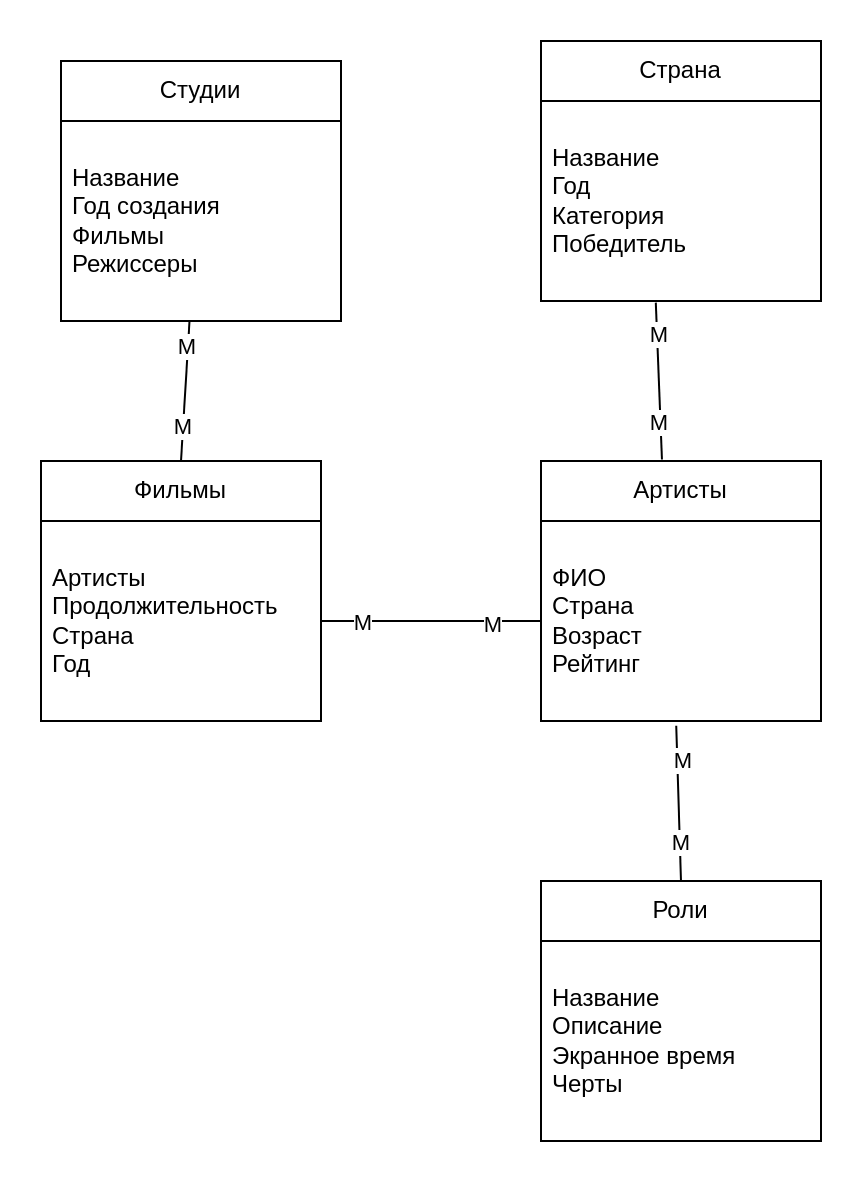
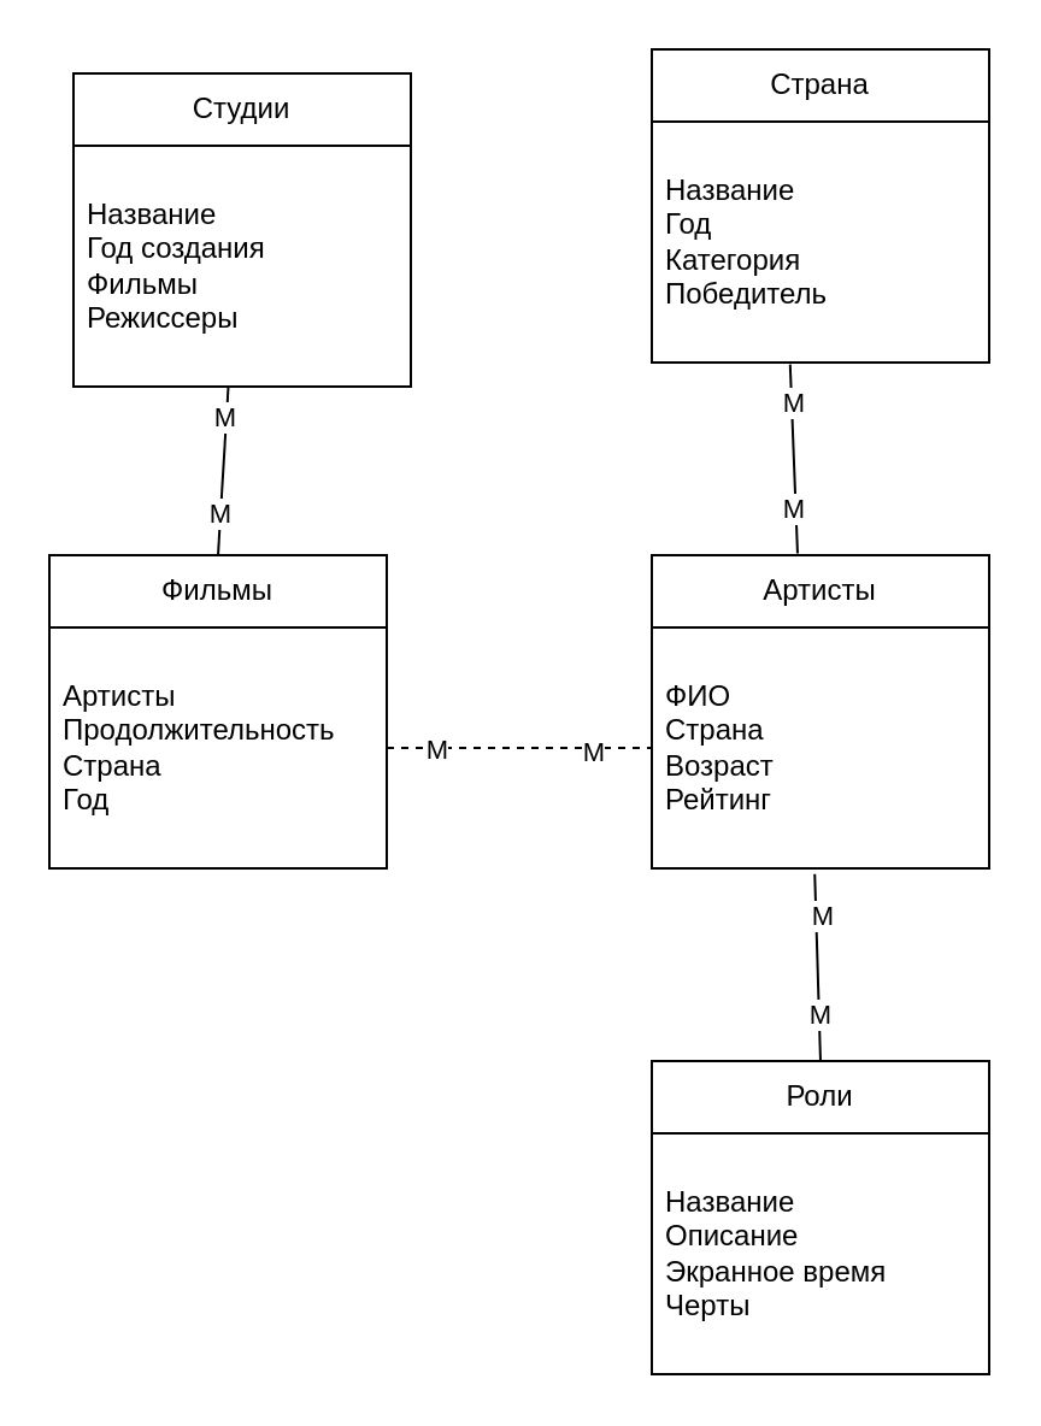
- <mxCell id="15" value="" style="endArrow=none;html=1;rounded=0;exitX=1;exitY=0.5;exitDx=0;exitDy=0;entryX=0;entryY=0.5;entryDx=0;entryDy=0;" edge="1" parent="1" source="3" target="7"><mxGeometry width="50" height="50" relative="1" as="geometry"><mxPoint x="340" y="340" as="sourcePoint" /><mxPoint x="390" y="290" as="targetPoint" /></mxGeometry></mxCell>
+ <mxCell id="15" value="" style="endArrow=none;html=1;rounded=0;exitX=1;exitY=0.5;exitDx=0;exitDy=0;entryX=0;entryY=0.5;entryDx=0;entryDy=0;dashed=1;" edge="1" parent="1" source="3" target="7"><mxGeometry width="50" height="50" relative="1" as="geometry"><mxPoint x="340" y="340" as="sourcePoint" /><mxPoint x="390" y="290" as="targetPoint" /></mxGeometry></mxCell>
